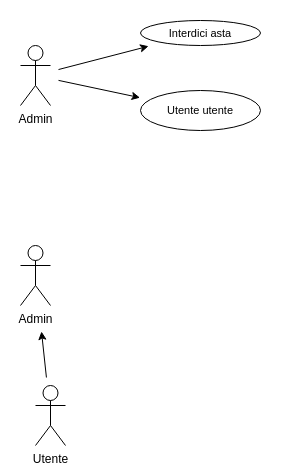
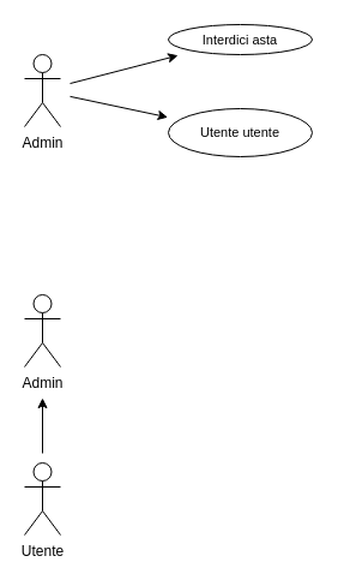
- <mxCell id="9" value="Utente" style="shape=umlActor;verticalLabelPosition=bottom;verticalAlign=top;html=1;outlineConnect=0;" vertex="1" parent="1"><mxGeometry x="35" y="385" width="30" height="60" as="geometry" /></mxCell>
+ <mxCell id="9" value="Utente" style="shape=umlActor;verticalLabelPosition=bottom;verticalAlign=top;html=1;outlineConnect=0;" vertex="1" parent="1"><mxGeometry x="20" y="385" width="30" height="60" as="geometry" /></mxCell>
